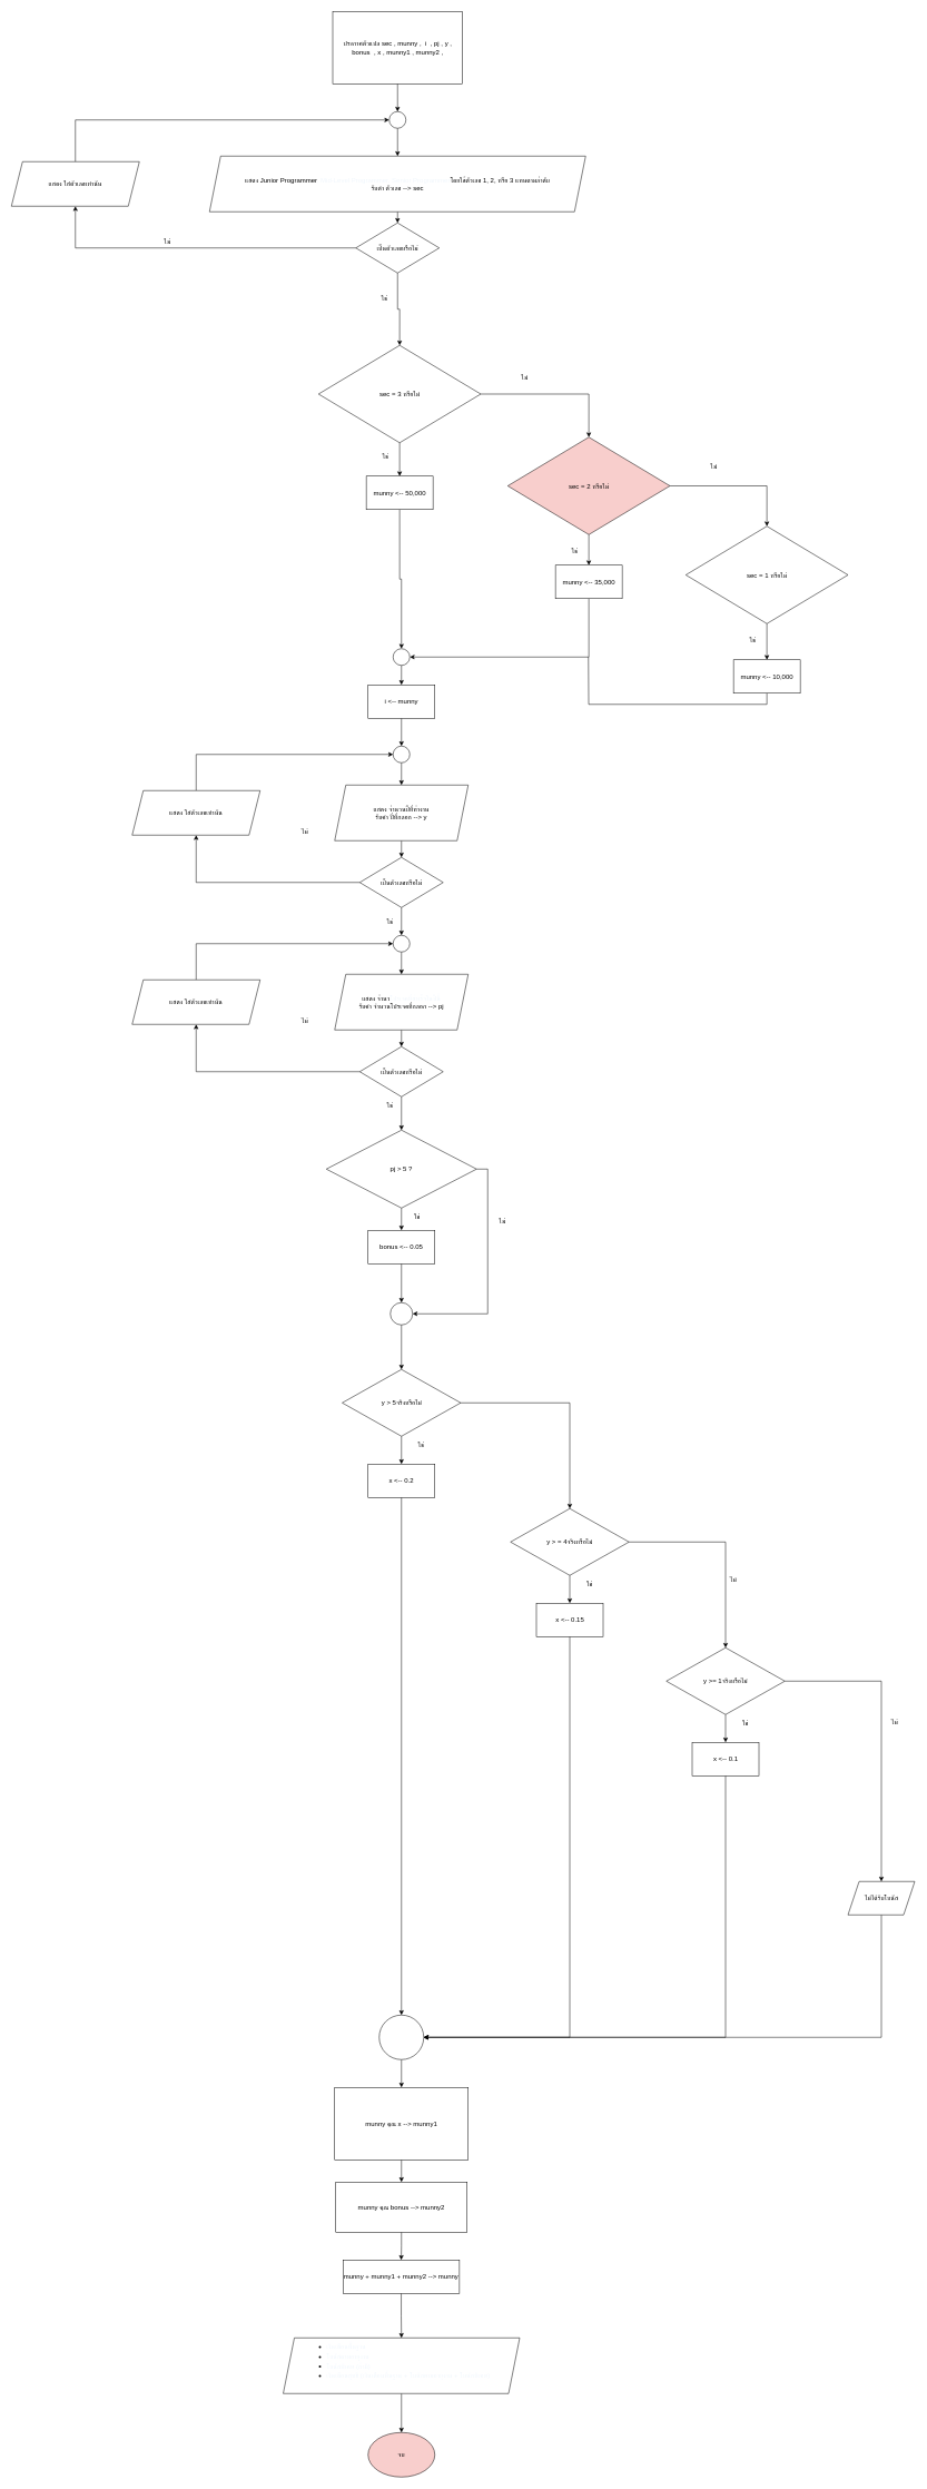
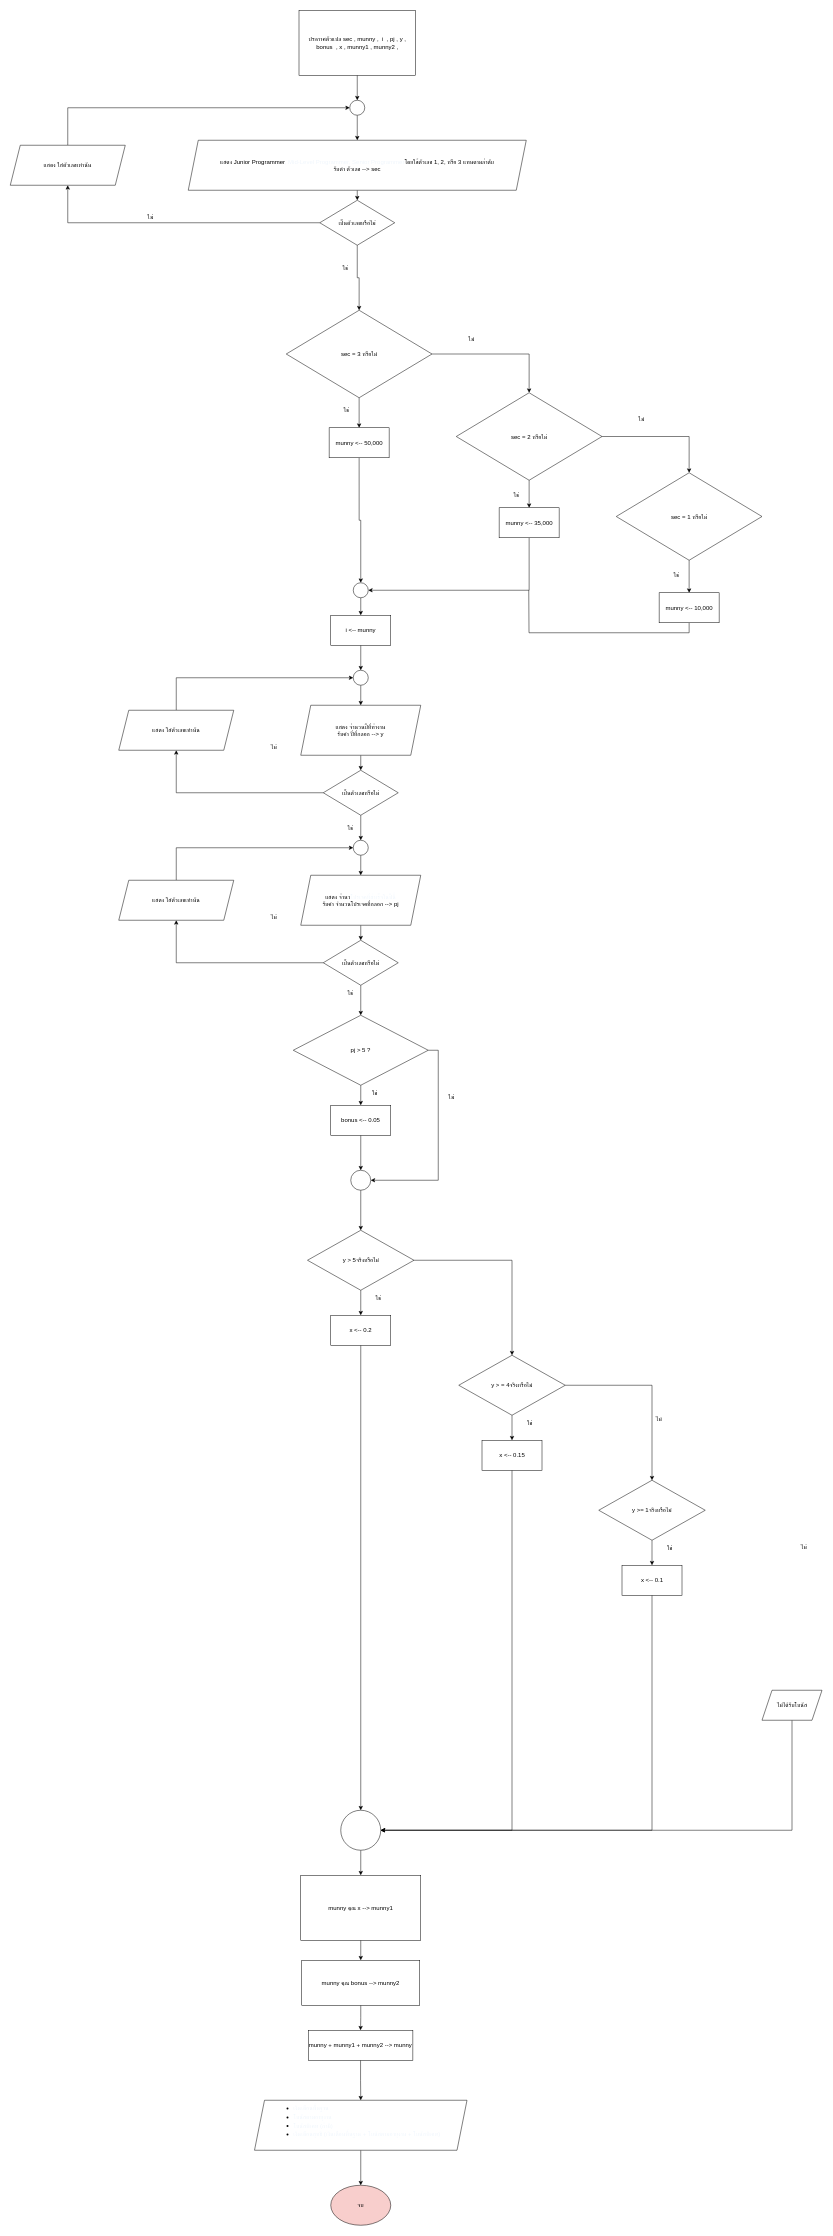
- <mxCell id="58" value="sec = 2 หรือไม่" style="rhombus;whiteSpace=wrap;html=1;fillColor=#f8cecc;" vertex="1" parent="1"><mxGeometry x="912" y="785" width="291.5" height="175" as="geometry" /></mxCell>
+ <mxCell id="58" value="sec = 2 หรือไม่" style="rhombus;whiteSpace=wrap;html=1;" vertex="1" parent="1"><mxGeometry x="912" y="785" width="291.5" height="175" as="geometry" /></mxCell>
- <mxCell id="46" style="edgeStyle=orthogonalEdgeStyle;rounded=0;orthogonalLoop=1;jettySize=auto;html=1;exitX=1;exitY=0.5;exitDx=0;exitDy=0;entryX=0.5;entryY=0;entryDx=0;entryDy=0;" edge="1" parent="1" source="45" target="48"><mxGeometry relative="1" as="geometry"><mxPoint x="1583.5" y="3210" as="targetPoint" /></mxGeometry></mxCell>
